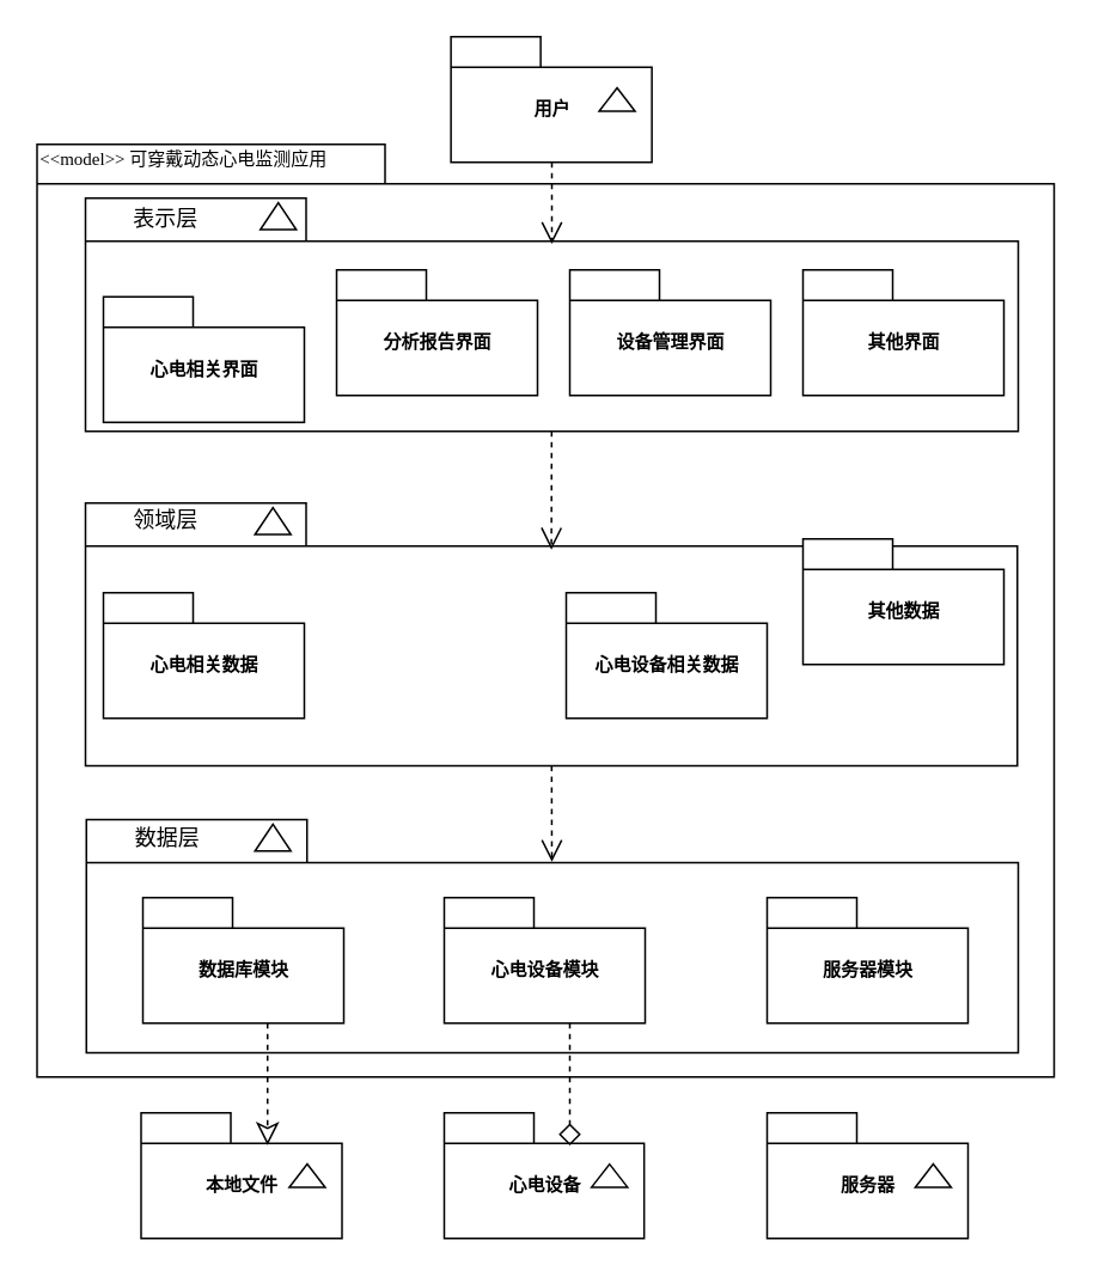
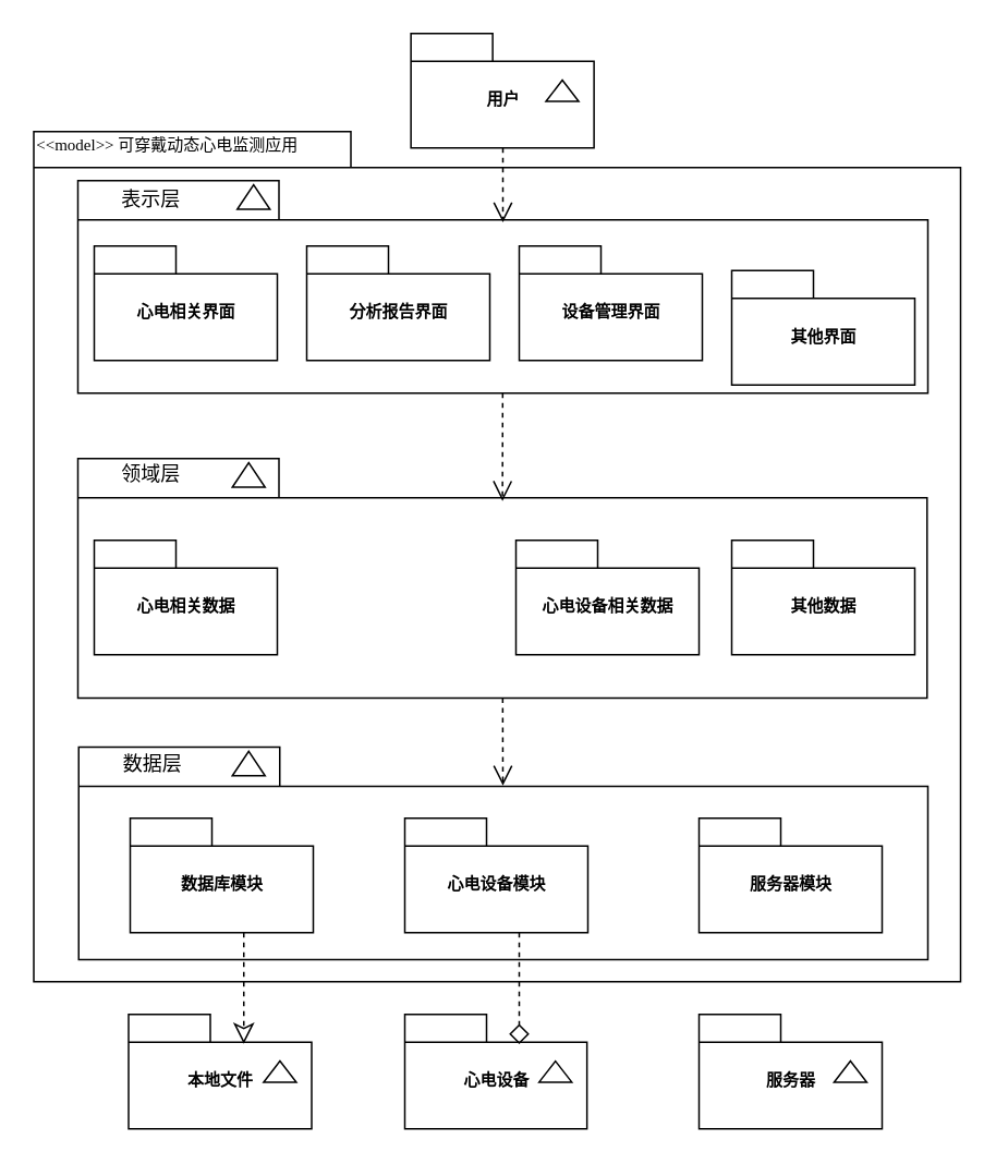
- <mxCell id="13" value="其他界面" style="shape=folder;fontStyle=1;spacingTop=10;tabWidth=50;tabHeight=17;tabPosition=left;html=1;rounded=0;shadow=0;comic=0;labelBackgroundColor=none;strokeColor=#000000;strokeWidth=1;fillColor=#ffffff;fontFamily=Verdana;fontSize=10;fontColor=#000000;align=center;" parent="7" vertex="1"><mxGeometry x="400" y="40" width="112" height="70" as="geometry" /></mxCell>
+ <mxCell id="13" value="其他界面" style="shape=folder;fontStyle=1;spacingTop=10;tabWidth=50;tabHeight=17;tabPosition=left;html=1;rounded=0;shadow=0;comic=0;labelBackgroundColor=none;strokeColor=#000000;strokeWidth=1;fillColor=#ffffff;fontFamily=Verdana;fontSize=10;fontColor=#000000;align=center;" parent="7" vertex="1"><mxGeometry x="400" y="55" width="112" height="70" as="geometry" /></mxCell>
- <mxCell id="14" value="心电相关界面" style="shape=folder;fontStyle=1;spacingTop=10;tabWidth=50;tabHeight=17;tabPosition=left;html=1;rounded=0;shadow=0;comic=0;labelBackgroundColor=none;strokeColor=#000000;strokeWidth=1;fillColor=#ffffff;fontFamily=Verdana;fontSize=10;fontColor=#000000;align=center;" parent="7" vertex="1"><mxGeometry x="10" y="55" width="112" height="70" as="geometry" /></mxCell>
+ <mxCell id="14" value="心电相关界面" style="shape=folder;fontStyle=1;spacingTop=10;tabWidth=50;tabHeight=17;tabPosition=left;html=1;rounded=0;shadow=0;comic=0;labelBackgroundColor=none;strokeColor=#000000;strokeWidth=1;fillColor=#ffffff;fontFamily=Verdana;fontSize=10;fontColor=#000000;align=center;" parent="7" vertex="1"><mxGeometry x="10" y="40" width="112" height="70" as="geometry" /></mxCell>
- <mxCell id="17" value="其他数据" style="shape=folder;fontStyle=1;spacingTop=10;tabWidth=50;tabHeight=17;tabPosition=left;html=1;rounded=0;shadow=0;comic=0;labelBackgroundColor=none;strokeColor=#000000;strokeWidth=1;fillColor=#ffffff;fontFamily=Verdana;fontSize=10;fontColor=#000000;align=center;" parent="1" vertex="1"><mxGeometry x="447" y="300" width="112" height="70" as="geometry" /></mxCell>
+ <mxCell id="17" value="其他数据" style="shape=folder;fontStyle=1;spacingTop=10;tabWidth=50;tabHeight=17;tabPosition=left;html=1;rounded=0;shadow=0;comic=0;labelBackgroundColor=none;strokeColor=#000000;strokeWidth=1;fillColor=#ffffff;fontFamily=Verdana;fontSize=10;fontColor=#000000;align=center;" parent="1" vertex="1"><mxGeometry x="447" y="330" width="112" height="70" as="geometry" /></mxCell>
